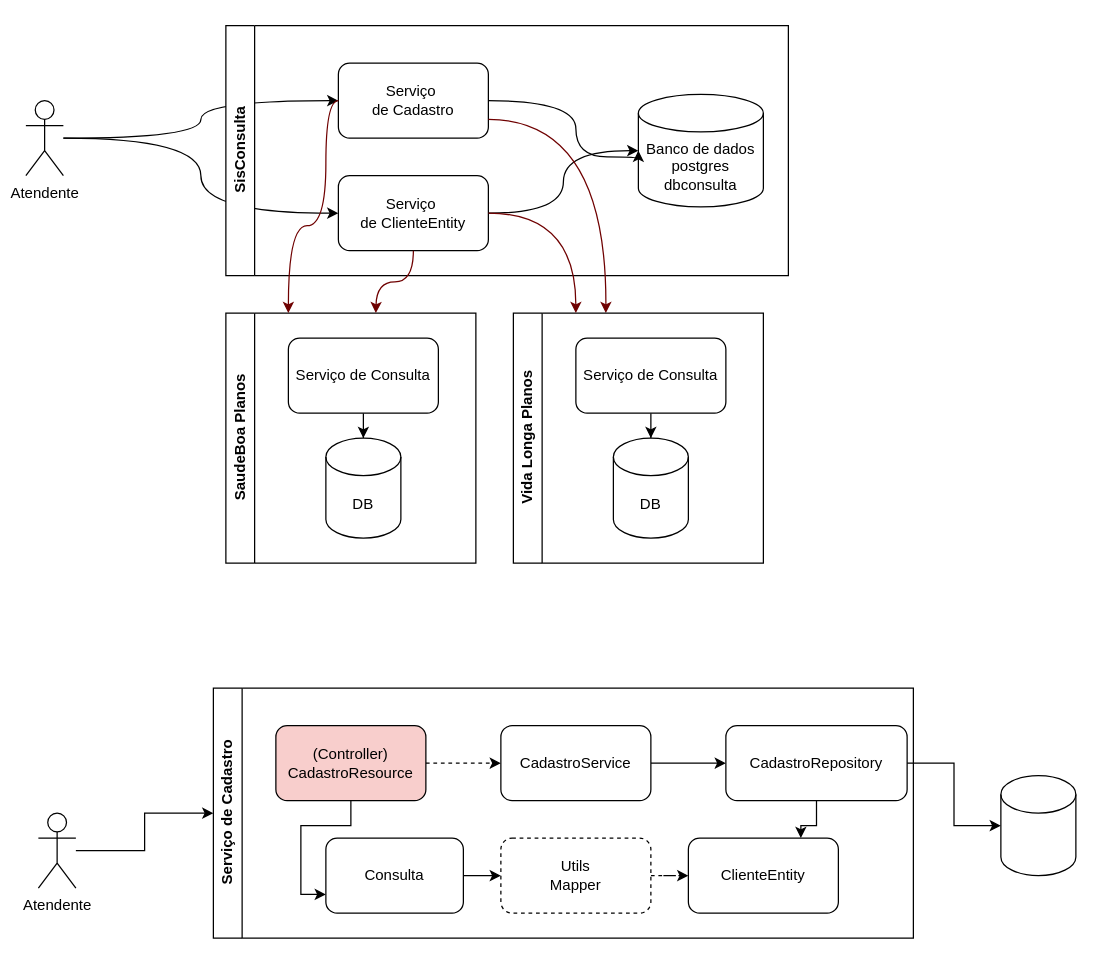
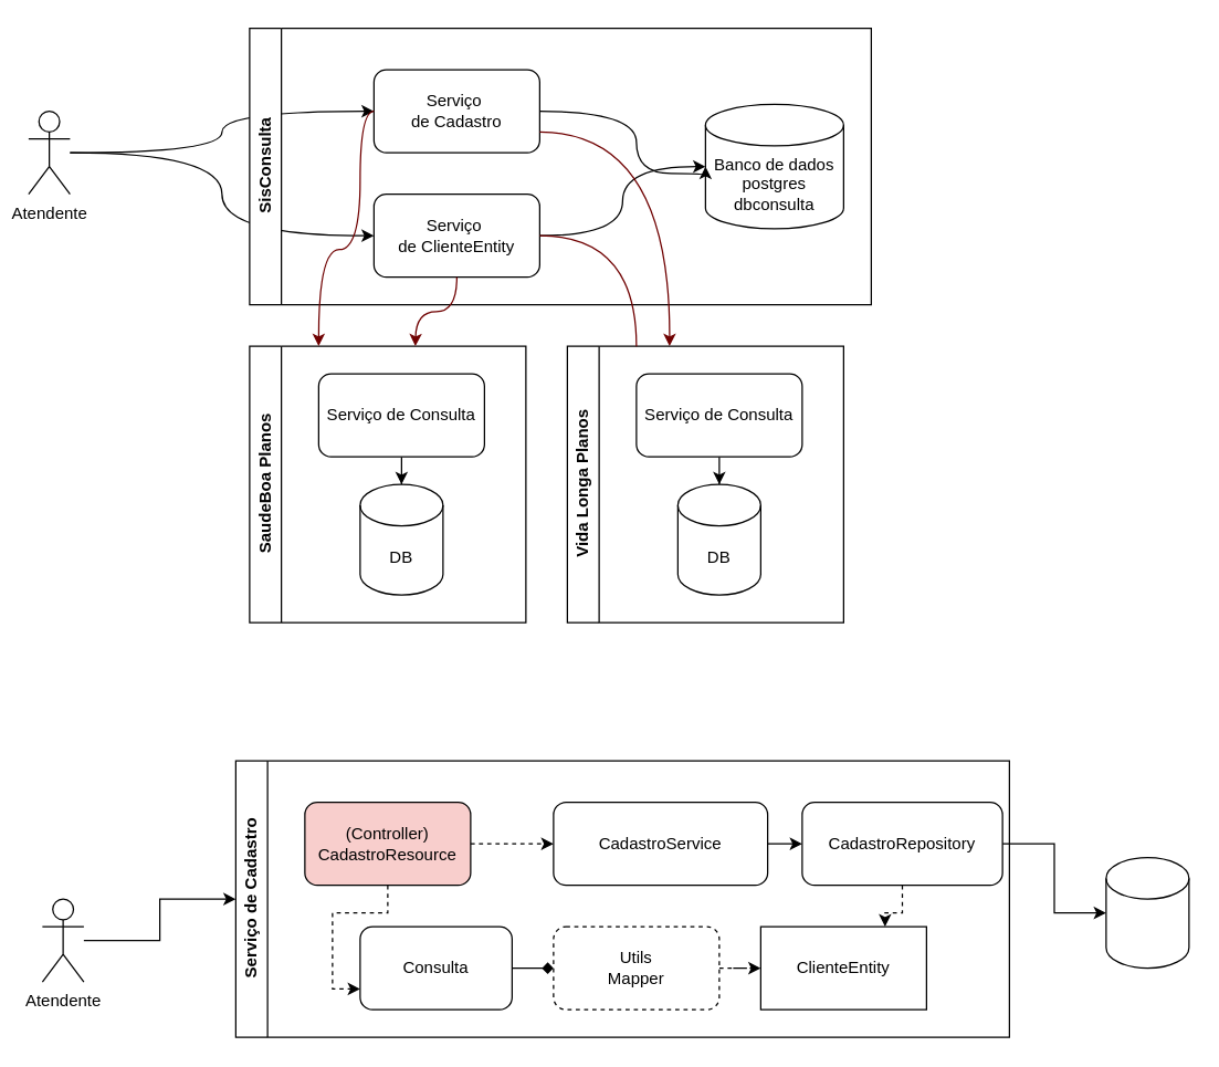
- <mxCell id="21" style="edgeStyle=orthogonalEdgeStyle;rounded=0;orthogonalLoop=1;jettySize=auto;html=1;entryX=0.25;entryY=0;entryDx=0;entryDy=0;curved=1;fillColor=#a20025;strokeColor=#6F0000;" parent="1" source="6" target="16" edge="1"><mxGeometry relative="1" as="geometry" /></mxCell>
+ <mxCell id="21" style="edgeStyle=orthogonalEdgeStyle;rounded=0;orthogonalLoop=1;jettySize=auto;html=1;entryX=0.25;entryY=0;entryDx=0;entryDy=0;curved=1;fillColor=#a20025;strokeColor=#6F0000;endArrow=none;" parent="1" source="6" target="16" edge="1"><mxGeometry relative="1" as="geometry" /></mxCell>
- <mxCell id="28" value="CadastroService" style="whiteSpace=wrap;html=1;rounded=1;" parent="23" vertex="1"><mxGeometry x="230" y="30" width="120" height="60" as="geometry" /></mxCell>
+ <mxCell id="28" value="CadastroService" style="whiteSpace=wrap;html=1;rounded=1;" parent="23" vertex="1"><mxGeometry x="230" y="30" width="155" height="60" as="geometry" /></mxCell>
- <mxCell id="29" style="edgeStyle=orthogonalEdgeStyle;rounded=0;orthogonalLoop=1;jettySize=auto;html=1;entryX=0.75;entryY=0;entryDx=0;entryDy=0;" parent="23" source="30" target="33" edge="1"><mxGeometry relative="1" as="geometry" /></mxCell>
+ <mxCell id="29" style="edgeStyle=orthogonalEdgeStyle;rounded=0;orthogonalLoop=1;jettySize=auto;html=1;entryX=0.75;entryY=0;entryDx=0;entryDy=0;dashed=1;" parent="23" source="30" target="33" edge="1"><mxGeometry relative="1" as="geometry" /></mxCell>
- <mxCell id="25" style="edgeStyle=orthogonalEdgeStyle;rounded=0;orthogonalLoop=1;jettySize=auto;html=1;entryX=0;entryY=0.75;entryDx=0;entryDy=0;" parent="23" source="26" target="32" edge="1"><mxGeometry relative="1" as="geometry" /></mxCell>
+ <mxCell id="25" style="edgeStyle=orthogonalEdgeStyle;rounded=0;orthogonalLoop=1;jettySize=auto;html=1;entryX=0;entryY=0.75;entryDx=0;entryDy=0;dashed=1;" parent="23" source="26" target="32" edge="1"><mxGeometry relative="1" as="geometry" /></mxCell>
- <mxCell id="31" style="edgeStyle=orthogonalEdgeStyle;rounded=0;orthogonalLoop=1;jettySize=auto;html=1;" parent="23" source="32" target="35" edge="1"><mxGeometry relative="1" as="geometry" /></mxCell>
+ <mxCell id="31" style="edgeStyle=orthogonalEdgeStyle;rounded=0;orthogonalLoop=1;jettySize=auto;html=1;endArrow=diamond;" parent="23" source="32" target="35" edge="1"><mxGeometry relative="1" as="geometry" /></mxCell>
- <mxCell id="33" value="ClienteEntity" style="rounded=1;whiteSpace=wrap;html=1;" parent="23" vertex="1"><mxGeometry x="380" y="120" width="120" height="60" as="geometry" /></mxCell>
+ <mxCell id="33" value="ClienteEntity" style="whiteSpace=wrap;html=1;rounded=0;" parent="23" vertex="1"><mxGeometry x="380" y="120" width="120" height="60" as="geometry" /></mxCell>
